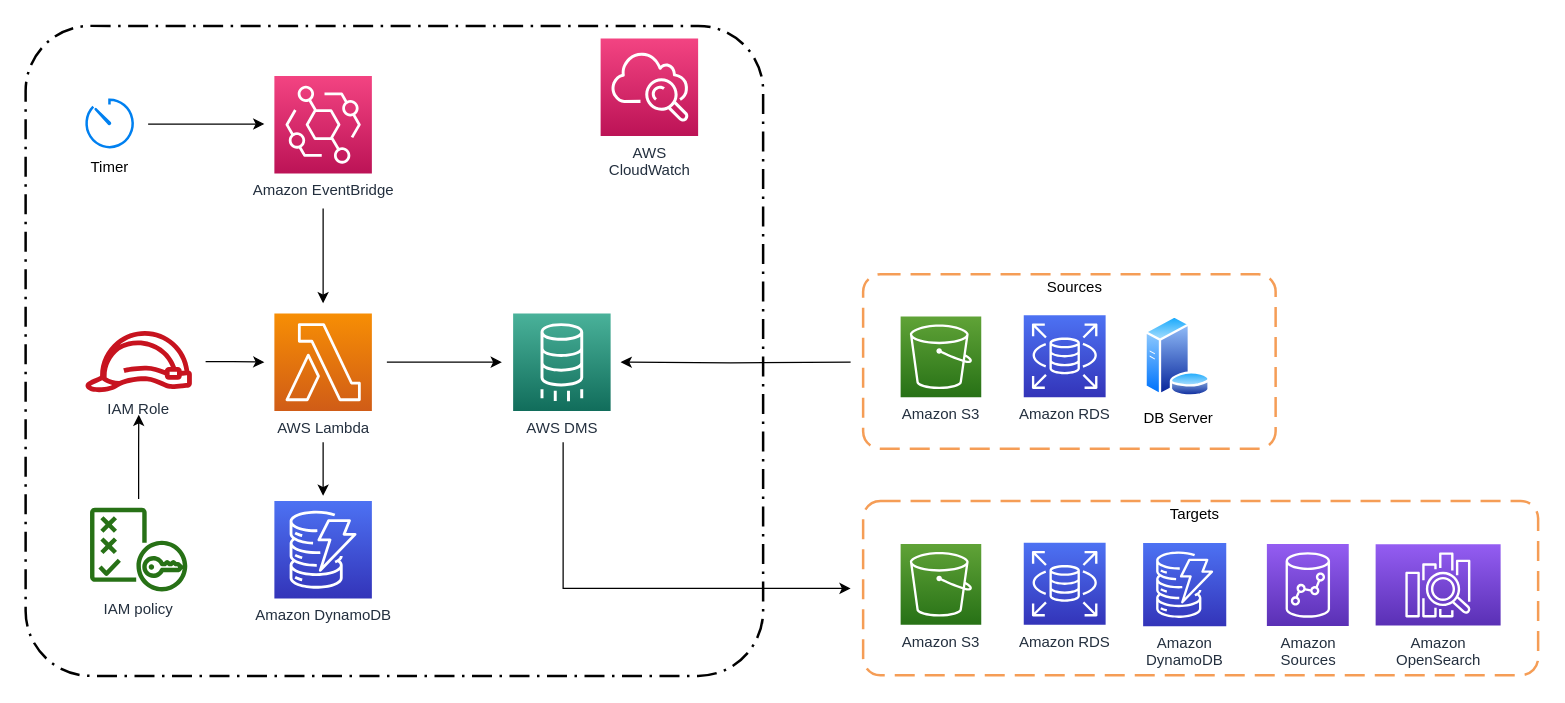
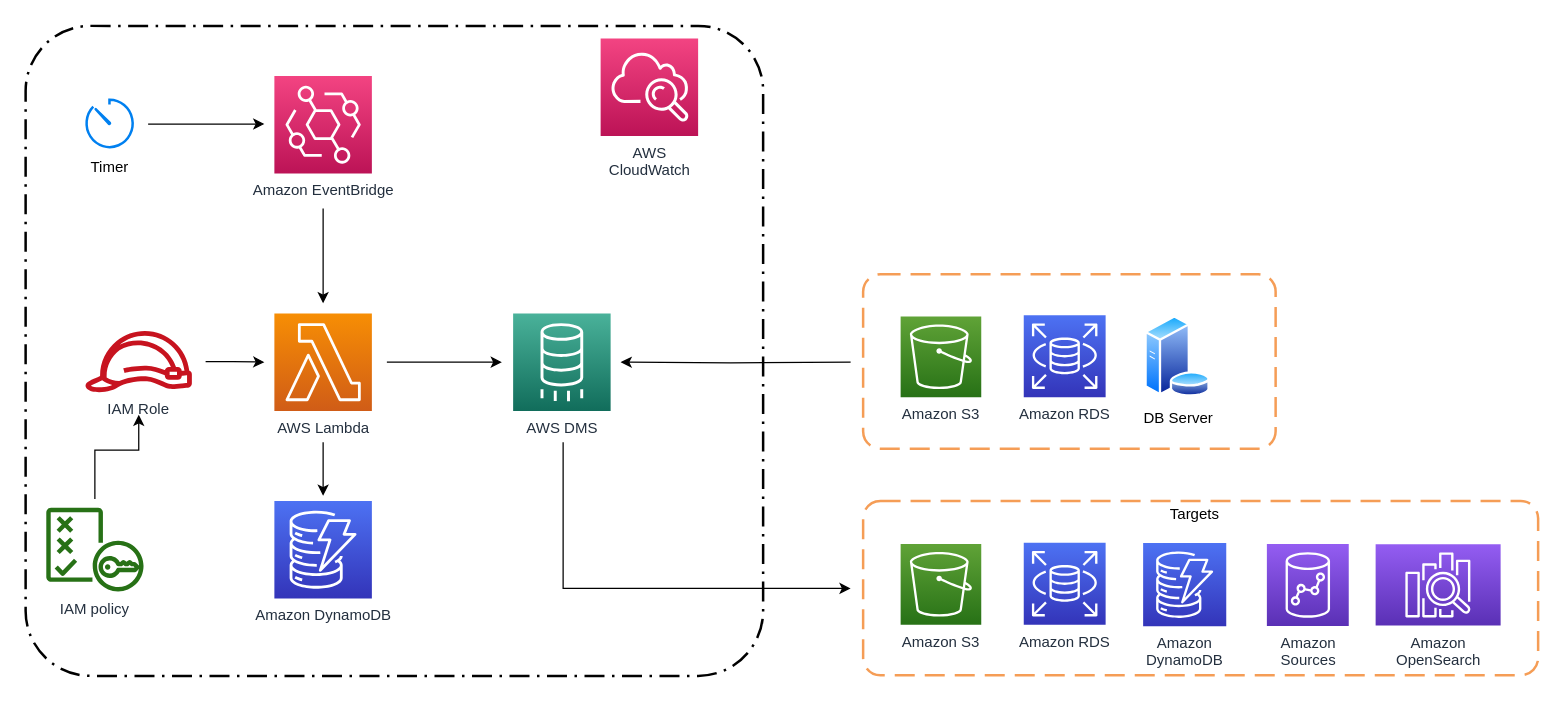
- <mxCell id="20" value="&lt;div&gt;Sources&lt;/div&gt;" style="text;html=1;align=center;verticalAlign=middle;resizable=0;points=[];autosize=1;" vertex="1" parent="1"><mxGeometry x="829" y="218.75" width="60" height="20" as="geometry" /></mxCell>
- <mxCell id="10" value="&lt;div&gt;IAM policy&lt;/div&gt;" style="outlineConnect=0;fontColor=#232F3E;gradientColor=none;fillColor=#277116;strokeColor=none;dashed=0;verticalLabelPosition=bottom;verticalAlign=top;align=center;html=1;fontSize=12;fontStyle=0;aspect=fixed;pointerEvents=1;shape=mxgraph.aws4.policy;" vertex="1" parent="1"><mxGeometry x="71.43" y="405.5" width="78" height="67" as="geometry" /></mxCell>
+ <mxCell id="10" value="&lt;div&gt;IAM policy&lt;/div&gt;" style="outlineConnect=0;fontColor=#232F3E;gradientColor=none;fillColor=#277116;strokeColor=none;dashed=0;verticalLabelPosition=bottom;verticalAlign=top;align=center;html=1;fontSize=12;fontStyle=0;aspect=fixed;pointerEvents=1;shape=mxgraph.aws4.policy;" vertex="1" parent="1"><mxGeometry x="36.43" y="405.5" width="78" height="67" as="geometry" /></mxCell>
